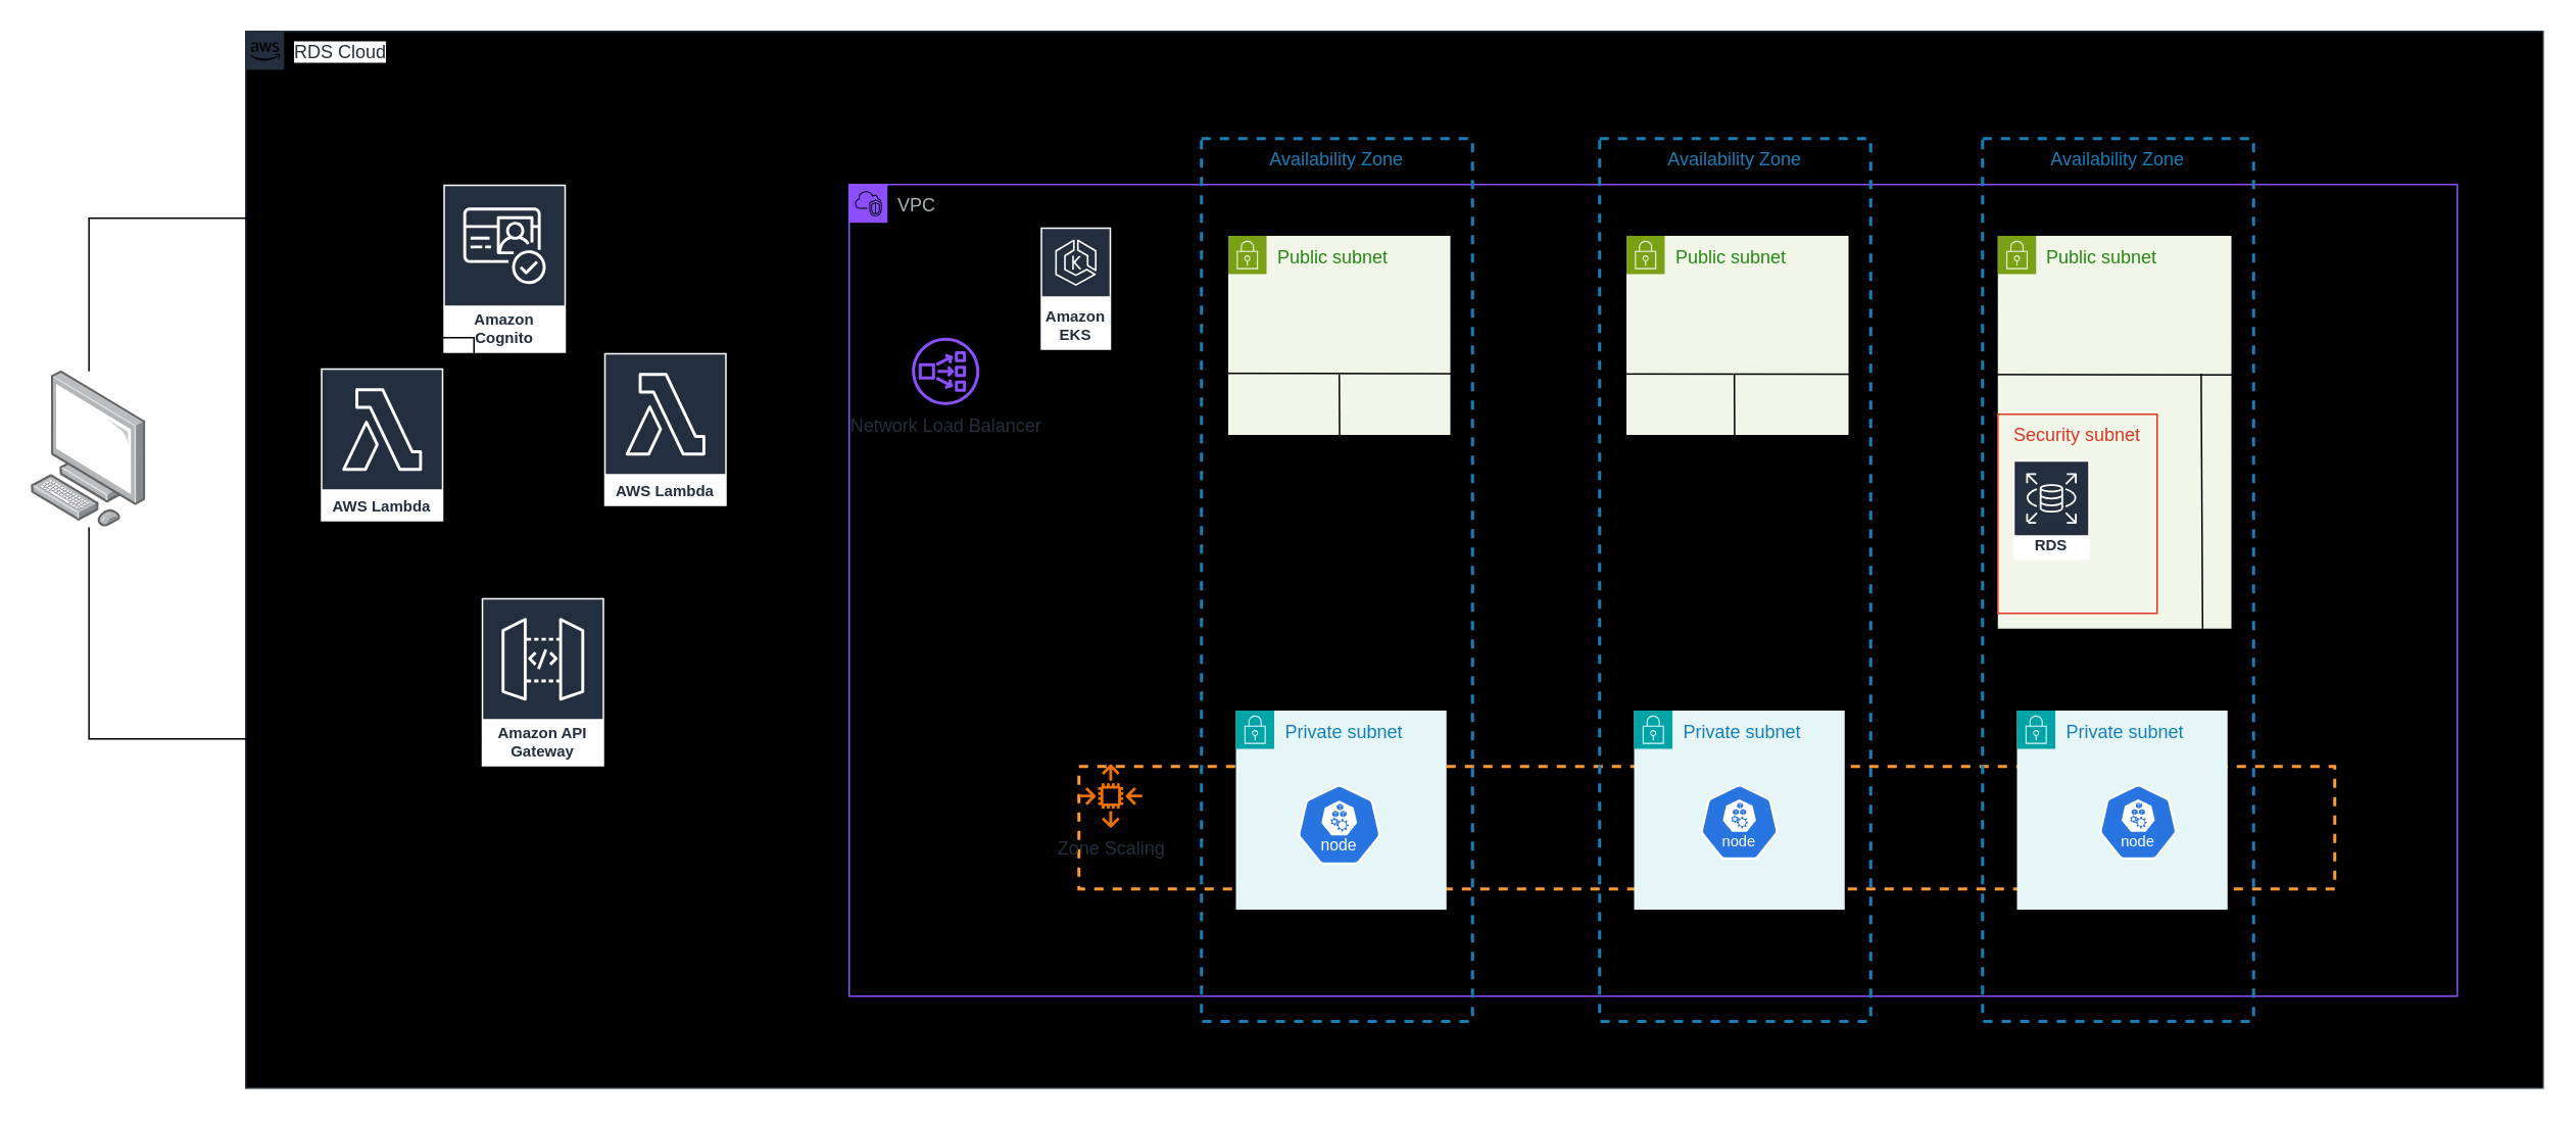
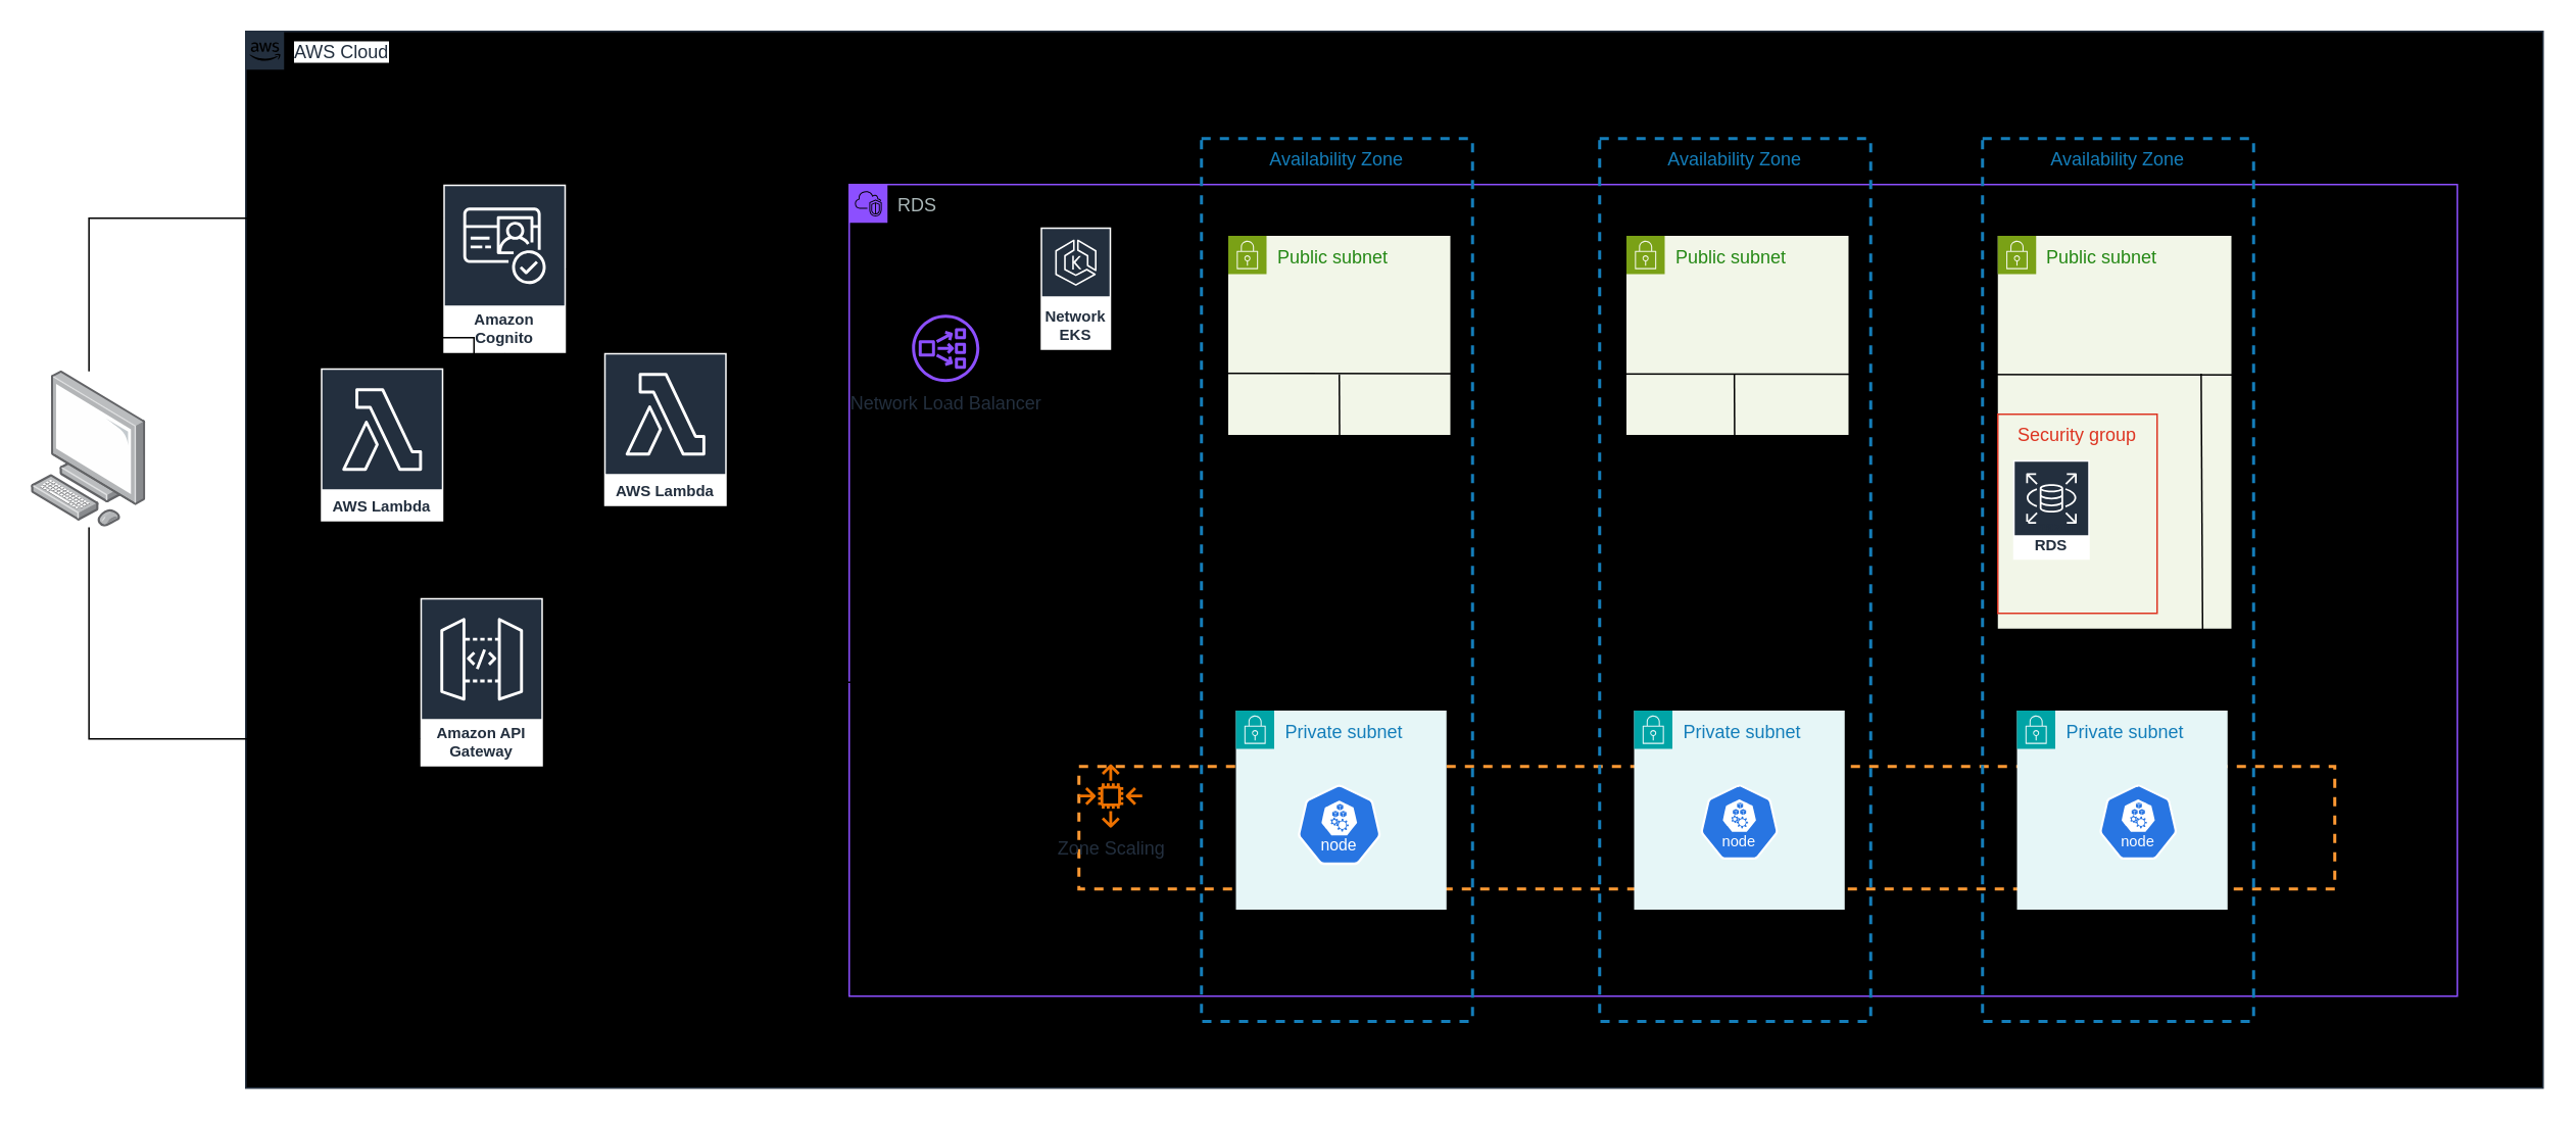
- <mxCell id="2" value="RDS Cloud" style="points=[[0,0],[0.25,0],[0.5,0],[0.75,0],[1,0],[1,0.25],[1,0.5],[1,0.75],[1,1],[0.75,1],[0.5,1],[0.25,1],[0,1],[0,0.75],[0,0.5],[0,0.25]];outlineConnect=0;gradientColor=light-dark(#cee3f8, #1e4a76);html=1;whiteSpace=wrap;fontSize=12;fontStyle=0;shape=mxgraph.aws4.group;grIcon=mxgraph.aws4.group_aws_cloud_alt;strokeColor=#232F3E;fillColor=default;verticalAlign=top;align=left;spacingLeft=30;fontColor=#232F3E;labelBackgroundColor=#ffffff;container=1;pointerEvents=0;collapsible=0;recursiveResize=0;gradientDirection=south;" parent="1" vertex="1"><mxGeometry x="160" y="20" width="1500" height="690" as="geometry" /></mxCell>
+ <mxCell id="2" value="AWS Cloud" style="points=[[0,0],[0.25,0],[0.5,0],[0.75,0],[1,0],[1,0.25],[1,0.5],[1,0.75],[1,1],[0.75,1],[0.5,1],[0.25,1],[0,1],[0,0.75],[0,0.5],[0,0.25]];outlineConnect=0;gradientColor=light-dark(#cee3f8, #1e4a76);html=1;whiteSpace=wrap;fontSize=12;fontStyle=0;shape=mxgraph.aws4.group;grIcon=mxgraph.aws4.group_aws_cloud_alt;strokeColor=#232F3E;fillColor=default;verticalAlign=top;align=left;spacingLeft=30;fontColor=#232F3E;labelBackgroundColor=#ffffff;container=1;pointerEvents=0;collapsible=0;recursiveResize=0;gradientDirection=south;" parent="1" vertex="1"><mxGeometry x="160" y="20" width="1500" height="690" as="geometry" /></mxCell>
- <mxCell id="6" value="VPC" style="points=[[0,0],[0.25,0],[0.5,0],[0.75,0],[1,0],[1,0.25],[1,0.5],[1,0.75],[1,1],[0.75,1],[0.5,1],[0.25,1],[0,1],[0,0.75],[0,0.5],[0,0.25]];outlineConnect=0;gradientColor=none;html=1;whiteSpace=wrap;fontSize=12;fontStyle=0;container=0;pointerEvents=0;collapsible=0;recursiveResize=0;shape=mxgraph.aws4.group;grIcon=mxgraph.aws4.group_vpc2;strokeColor=#8C4FFF;fillColor=none;verticalAlign=top;align=left;spacingLeft=30;fontColor=#AAB7B8;dashed=0;" parent="2" vertex="1"><mxGeometry x="394" y="100" width="1050" height="530" as="geometry" /></mxCell>
+ <mxCell id="6" value="RDS" style="points=[[0,0],[0.25,0],[0.5,0],[0.75,0],[1,0],[1,0.25],[1,0.5],[1,0.75],[1,1],[0.75,1],[0.5,1],[0.25,1],[0,1],[0,0.75],[0,0.5],[0,0.25]];outlineConnect=0;gradientColor=none;html=1;whiteSpace=wrap;fontSize=12;fontStyle=0;container=0;pointerEvents=0;collapsible=0;recursiveResize=0;shape=mxgraph.aws4.group;grIcon=mxgraph.aws4.group_vpc2;strokeColor=#8C4FFF;fillColor=none;verticalAlign=top;align=left;spacingLeft=30;fontColor=#AAB7B8;dashed=0;" parent="2" vertex="1"><mxGeometry x="394" y="100" width="1050" height="530" as="geometry" /></mxCell>
- <mxCell id="17" value="Amazon EKS" style="sketch=0;outlineConnect=0;fontColor=#232F3E;gradientColor=none;strokeColor=#ffffff;fillColor=#232F3E;dashed=0;verticalLabelPosition=middle;verticalAlign=bottom;align=center;html=1;whiteSpace=wrap;fontSize=10;fontStyle=1;spacing=3;shape=mxgraph.aws4.productIcon;prIcon=mxgraph.aws4.eks;" parent="2" vertex="1"><mxGeometry x="519" y="128" width="46" height="80" as="geometry" /></mxCell>
+ <mxCell id="17" value="Network EKS" style="sketch=0;outlineConnect=0;fontColor=#232F3E;gradientColor=none;strokeColor=#ffffff;fillColor=#232F3E;dashed=0;verticalLabelPosition=middle;verticalAlign=bottom;align=center;html=1;whiteSpace=wrap;fontSize=10;fontStyle=1;spacing=3;shape=mxgraph.aws4.productIcon;prIcon=mxgraph.aws4.eks;" parent="2" vertex="1"><mxGeometry x="519" y="128" width="46" height="80" as="geometry" /></mxCell>
- <mxCell id="18" value="Network Load Balancer" style="sketch=0;outlineConnect=0;fontColor=#232F3E;gradientColor=none;fillColor=#8C4FFF;strokeColor=none;dashed=0;verticalLabelPosition=bottom;verticalAlign=top;align=center;html=1;fontSize=12;fontStyle=0;aspect=fixed;pointerEvents=1;shape=mxgraph.aws4.network_load_balancer;" parent="2" vertex="1"><mxGeometry x="435" y="200" width="44" height="44" as="geometry" /></mxCell>
+ <mxCell id="18" value="Network Load Balancer" style="sketch=0;outlineConnect=0;fontColor=#232F3E;gradientColor=none;fillColor=#8C4FFF;strokeColor=none;dashed=0;verticalLabelPosition=bottom;verticalAlign=top;align=center;html=1;fontSize=12;fontStyle=0;aspect=fixed;pointerEvents=1;shape=mxgraph.aws4.network_load_balancer;" parent="2" vertex="1"><mxGeometry x="435" y="185" width="44" height="44" as="geometry" /></mxCell>
- <mxCell id="35" value="Security subnet" style="fillColor=none;strokeColor=#DD3522;verticalAlign=top;fontStyle=0;fontColor=#DD3522;whiteSpace=wrap;html=1;" vertex="1" parent="2"><mxGeometry x="1144" y="250" width="104" height="130" as="geometry" /></mxCell>
+ <mxCell id="35" value="Security group" style="fillColor=none;strokeColor=#DD3522;verticalAlign=top;fontStyle=0;fontColor=#DD3522;whiteSpace=wrap;html=1;" vertex="1" parent="2"><mxGeometry x="1144" y="250" width="104" height="130" as="geometry" /></mxCell>
- <mxCell id="28" value="Amazon API Gateway" style="sketch=0;outlineConnect=0;fontColor=#232F3E;gradientColor=none;strokeColor=#ffffff;fillColor=#232F3E;dashed=0;verticalLabelPosition=middle;verticalAlign=bottom;align=center;html=1;whiteSpace=wrap;fontSize=10;fontStyle=1;spacing=3;shape=mxgraph.aws4.productIcon;prIcon=mxgraph.aws4.api_gateway;" vertex="1" parent="2"><mxGeometry x="154" y="370" width="80" height="110" as="geometry" /></mxCell>
+ <mxCell id="28" value="Amazon API Gateway" style="sketch=0;outlineConnect=0;fontColor=#232F3E;gradientColor=none;strokeColor=#ffffff;fillColor=#232F3E;dashed=0;verticalLabelPosition=middle;verticalAlign=bottom;align=center;html=1;whiteSpace=wrap;fontSize=10;fontStyle=1;spacing=3;shape=mxgraph.aws4.productIcon;prIcon=mxgraph.aws4.api_gateway;" vertex="1" parent="2"><mxGeometry x="114" y="370" width="80" height="110" as="geometry" /></mxCell>
